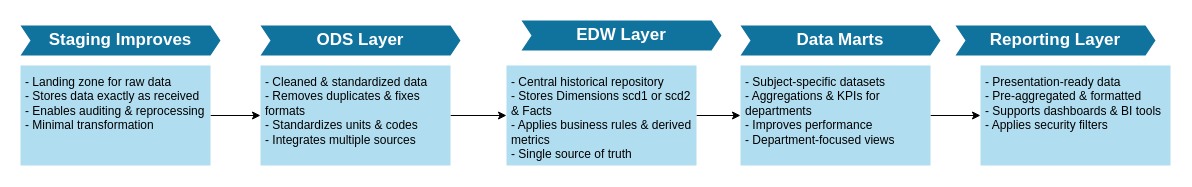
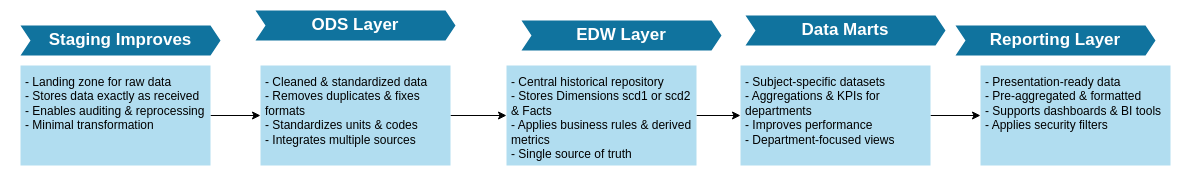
- <mxCell id="5" value="ODS Layer" style="shape=step;perimeter=stepPerimeter;whiteSpace=wrap;html=1;fixedSize=1;size=10;fillColor=#10739E;strokeColor=none;fontSize=17;fontStyle=1;align=center;fontColor=#FFFFFF;" vertex="1" parent="1"><mxGeometry x="260" y="25" width="200" height="30" as="geometry" /></mxCell>
+ <mxCell id="5" value="ODS Layer" style="shape=step;perimeter=stepPerimeter;whiteSpace=wrap;html=1;fixedSize=1;size=10;fillColor=#10739E;strokeColor=none;fontSize=17;fontStyle=1;align=center;fontColor=#FFFFFF;" vertex="1" parent="1"><mxGeometry x="255" y="10" width="200" height="30" as="geometry" /></mxCell>
- <mxCell id="11" value="Data Marts" style="shape=step;perimeter=stepPerimeter;whiteSpace=wrap;html=1;fixedSize=1;size=10;fillColor=#10739E;strokeColor=none;fontSize=17;fontStyle=1;align=center;fontColor=#FFFFFF;" vertex="1" parent="1"><mxGeometry x="740" y="25" width="200" height="30" as="geometry" /></mxCell>
+ <mxCell id="11" value="Data Marts" style="shape=step;perimeter=stepPerimeter;whiteSpace=wrap;html=1;fixedSize=1;size=10;fillColor=#10739E;strokeColor=none;fontSize=17;fontStyle=1;align=center;fontColor=#FFFFFF;" vertex="1" parent="1"><mxGeometry x="745" y="15" width="200" height="30" as="geometry" /></mxCell>
